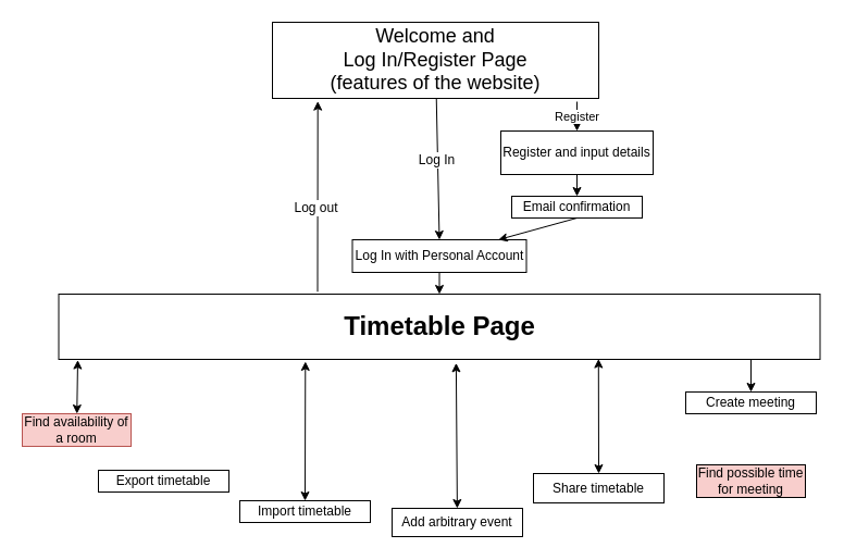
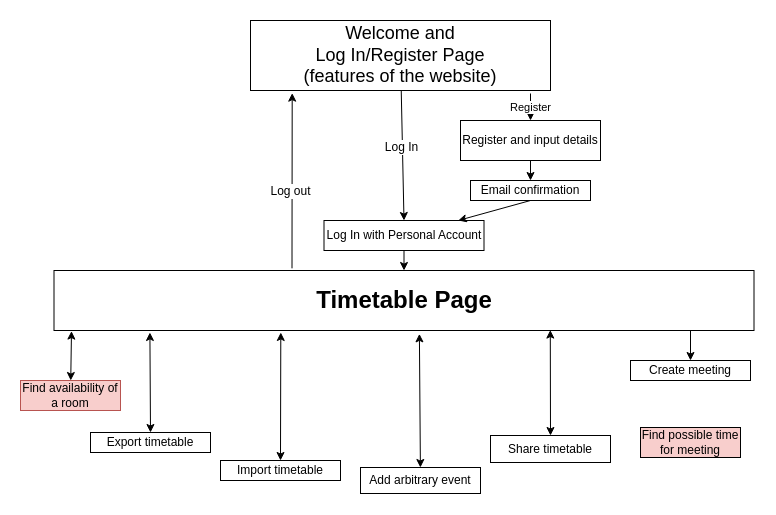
+ <mxCell id="24" value="" style="endArrow=classic;startArrow=classic;html=1;exitX=0.5;exitY=0;exitDx=0;exitDy=0;entryX=0.137;entryY=1.033;entryDx=0;entryDy=0;entryPerimeter=0;" edge="1" parent="1" source="21" target="8"><mxGeometry width="50" height="50" relative="1" as="geometry"><mxPoint x="140" y="410" as="sourcePoint" /><mxPoint x="190" y="360" as="targetPoint" /></mxGeometry></mxCell>
